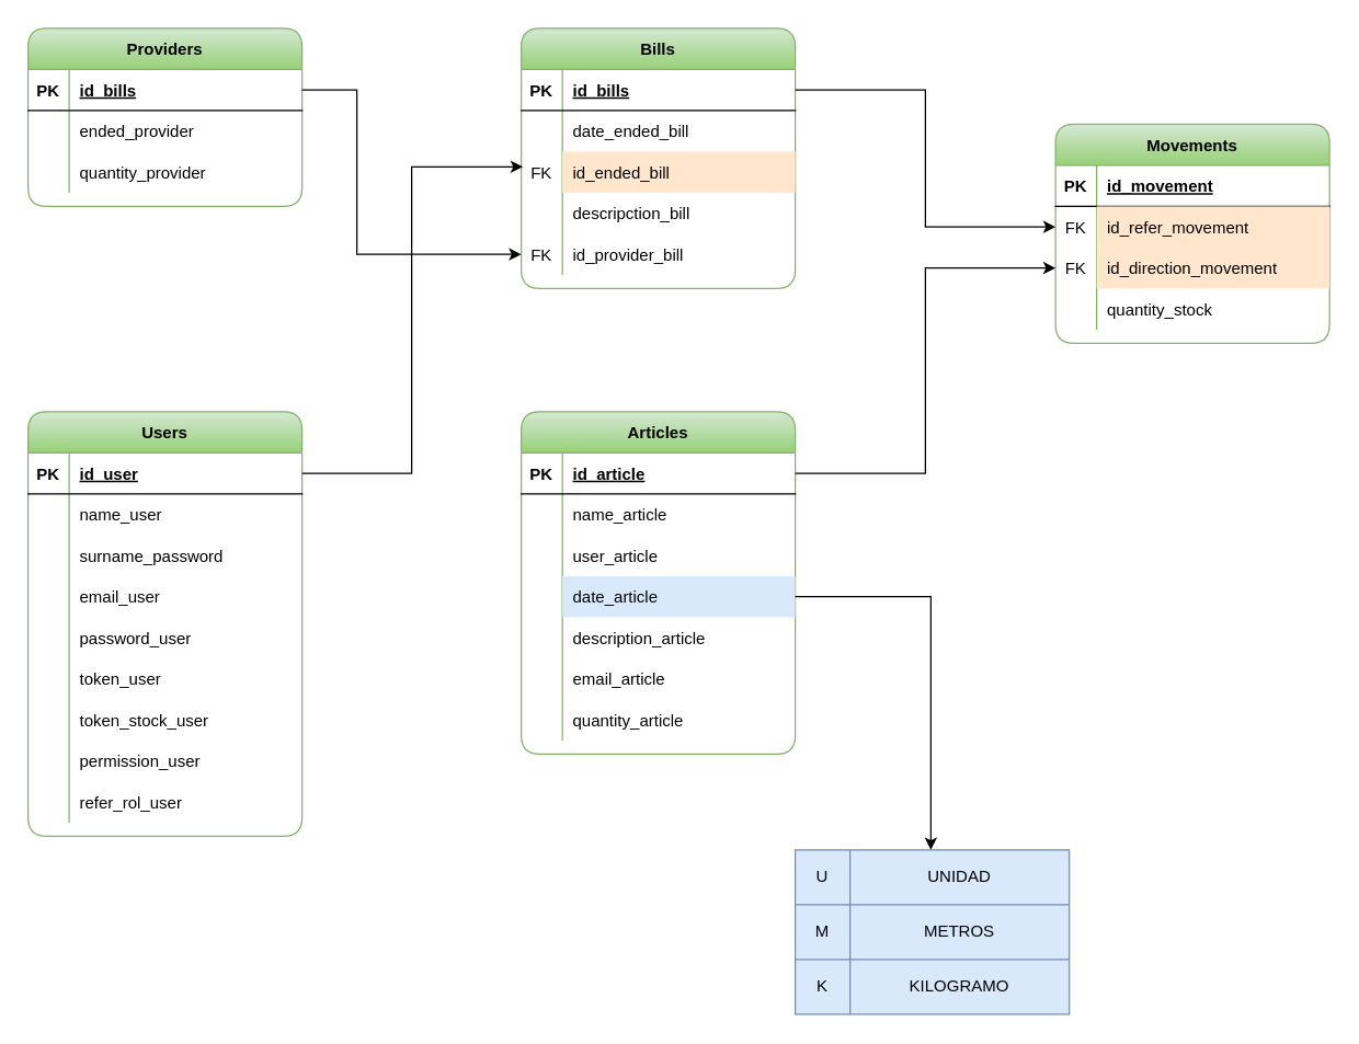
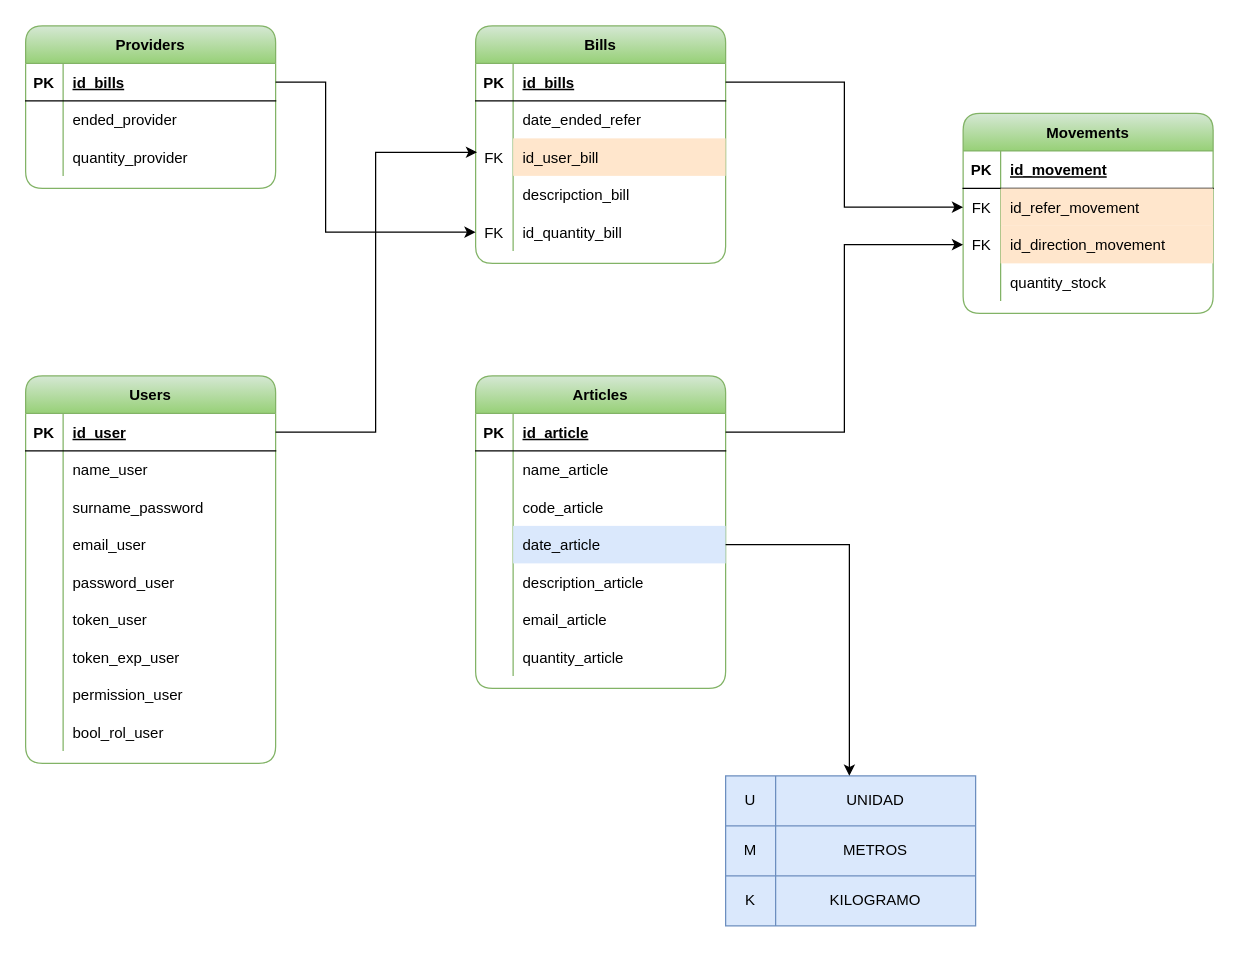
- <mxCell id="69" value="date_ended_bill" style="shape=partialRectangle;connectable=0;fillColor=none;top=0;left=0;bottom=0;right=0;align=left;spacingLeft=6;overflow=hidden;rounded=1;" vertex="1" parent="67"><mxGeometry x="30" width="170" height="30" as="geometry"><mxRectangle width="170" height="30" as="alternateBounds" /></mxGeometry></mxCell>
+ <mxCell id="69" value="date_ended_refer" style="shape=partialRectangle;connectable=0;fillColor=none;top=0;left=0;bottom=0;right=0;align=left;spacingLeft=6;overflow=hidden;rounded=1;" vertex="1" parent="67"><mxGeometry x="30" width="170" height="30" as="geometry"><mxRectangle width="170" height="30" as="alternateBounds" /></mxGeometry></mxCell>
- <mxCell id="72" value="id_ended_bill" style="shape=partialRectangle;connectable=0;fillColor=#ffe6cc;top=0;left=0;bottom=0;right=0;align=left;spacingLeft=6;overflow=hidden;strokeColor=#d79b00;rounded=1;" vertex="1" parent="70"><mxGeometry x="30" width="170" height="30" as="geometry"><mxRectangle width="170" height="30" as="alternateBounds" /></mxGeometry></mxCell>
+ <mxCell id="72" value="id_user_bill" style="shape=partialRectangle;connectable=0;fillColor=#ffe6cc;top=0;left=0;bottom=0;right=0;align=left;spacingLeft=6;overflow=hidden;strokeColor=#d79b00;rounded=1;" vertex="1" parent="70"><mxGeometry x="30" width="170" height="30" as="geometry"><mxRectangle width="170" height="30" as="alternateBounds" /></mxGeometry></mxCell>
- <mxCell id="78" value="id_provider_bill" style="shape=partialRectangle;connectable=0;fillColor=none;top=0;left=0;bottom=0;right=0;align=left;spacingLeft=6;overflow=hidden;strokeColor=#d79b00;rounded=1;fontColor=default;" vertex="1" parent="76"><mxGeometry x="30" width="170" height="30" as="geometry"><mxRectangle width="170" height="30" as="alternateBounds" /></mxGeometry></mxCell>
+ <mxCell id="78" value="id_quantity_bill" style="shape=partialRectangle;connectable=0;fillColor=none;top=0;left=0;bottom=0;right=0;align=left;spacingLeft=6;overflow=hidden;strokeColor=#d79b00;rounded=1;fontColor=default;" vertex="1" parent="76"><mxGeometry x="30" width="170" height="30" as="geometry"><mxRectangle width="170" height="30" as="alternateBounds" /></mxGeometry></mxCell>
- <mxCell id="39" value="user_article" style="shape=partialRectangle;connectable=0;fillColor=none;top=0;left=0;bottom=0;right=0;align=left;spacingLeft=6;overflow=hidden;rounded=1;" vertex="1" parent="37"><mxGeometry x="30" width="170" height="30" as="geometry"><mxRectangle width="170" height="30" as="alternateBounds" /></mxGeometry></mxCell>
+ <mxCell id="39" value="code_article" style="shape=partialRectangle;connectable=0;fillColor=none;top=0;left=0;bottom=0;right=0;align=left;spacingLeft=6;overflow=hidden;rounded=1;" vertex="1" parent="37"><mxGeometry x="30" width="170" height="30" as="geometry"><mxRectangle width="170" height="30" as="alternateBounds" /></mxGeometry></mxCell>
- <mxCell id="23" value="token_stock_user" style="shape=partialRectangle;connectable=0;fillColor=none;top=0;left=0;bottom=0;right=0;align=left;spacingLeft=6;overflow=hidden;rounded=1;" vertex="1" parent="21"><mxGeometry x="30" width="170" height="30" as="geometry"><mxRectangle width="170" height="30" as="alternateBounds" /></mxGeometry></mxCell>
+ <mxCell id="23" value="token_exp_user" style="shape=partialRectangle;connectable=0;fillColor=none;top=0;left=0;bottom=0;right=0;align=left;spacingLeft=6;overflow=hidden;rounded=1;" vertex="1" parent="21"><mxGeometry x="30" width="170" height="30" as="geometry"><mxRectangle width="170" height="30" as="alternateBounds" /></mxGeometry></mxCell>
- <mxCell id="29" value="refer_rol_user" style="shape=partialRectangle;connectable=0;fillColor=none;top=0;left=0;bottom=0;right=0;align=left;spacingLeft=6;overflow=hidden;rounded=1;" vertex="1" parent="27"><mxGeometry x="30" width="170" height="30" as="geometry"><mxRectangle width="170" height="30" as="alternateBounds" /></mxGeometry></mxCell>
+ <mxCell id="29" value="bool_rol_user" style="shape=partialRectangle;connectable=0;fillColor=none;top=0;left=0;bottom=0;right=0;align=left;spacingLeft=6;overflow=hidden;rounded=1;" vertex="1" parent="27"><mxGeometry x="30" width="170" height="30" as="geometry"><mxRectangle width="170" height="30" as="alternateBounds" /></mxGeometry></mxCell>
